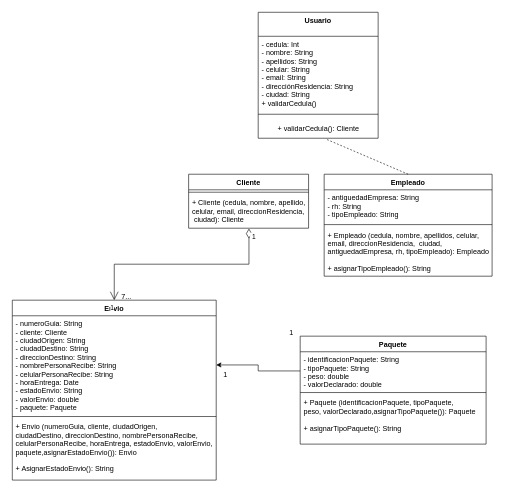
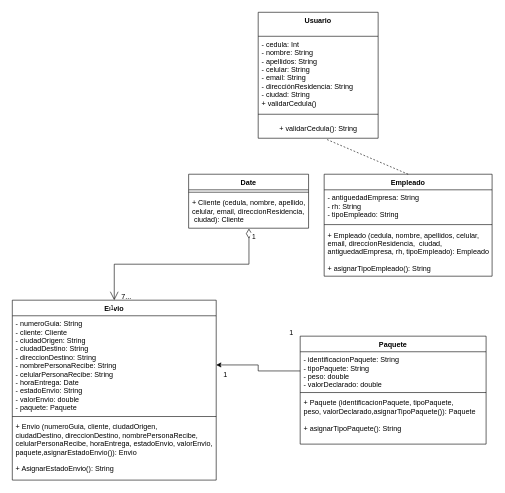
- <mxCell id="5" value="+&amp;nbsp;validarCedula(): Cliente" style="text;html=1;align=center;verticalAlign=middle;resizable=0;points=[];autosize=1;strokeColor=none;fillColor=none;" vertex="1" parent="2"><mxGeometry y="180" width="200" height="30" as="geometry" /></mxCell>
+ <mxCell id="5" value="+&amp;nbsp;validarCedula(): String" style="text;html=1;align=center;verticalAlign=middle;resizable=0;points=[];autosize=1;strokeColor=none;fillColor=none;" vertex="1" parent="2"><mxGeometry y="180" width="200" height="30" as="geometry" /></mxCell>
- <mxCell id="6" value="Cliente" style="swimlane;fontStyle=1;align=center;verticalAlign=top;childLayout=stackLayout;horizontal=1;startSize=26;horizontalStack=0;resizeParent=1;resizeParentMax=0;resizeLast=0;collapsible=1;marginBottom=0;" vertex="1" parent="1"><mxGeometry x="314" y="290" width="200" height="90" as="geometry" /></mxCell>
+ <mxCell id="6" value="Date" style="swimlane;fontStyle=1;align=center;verticalAlign=top;childLayout=stackLayout;horizontal=1;startSize=26;horizontalStack=0;resizeParent=1;resizeParentMax=0;resizeLast=0;collapsible=1;marginBottom=0;" vertex="1" parent="1"><mxGeometry x="314" y="290" width="200" height="90" as="geometry" /></mxCell>
